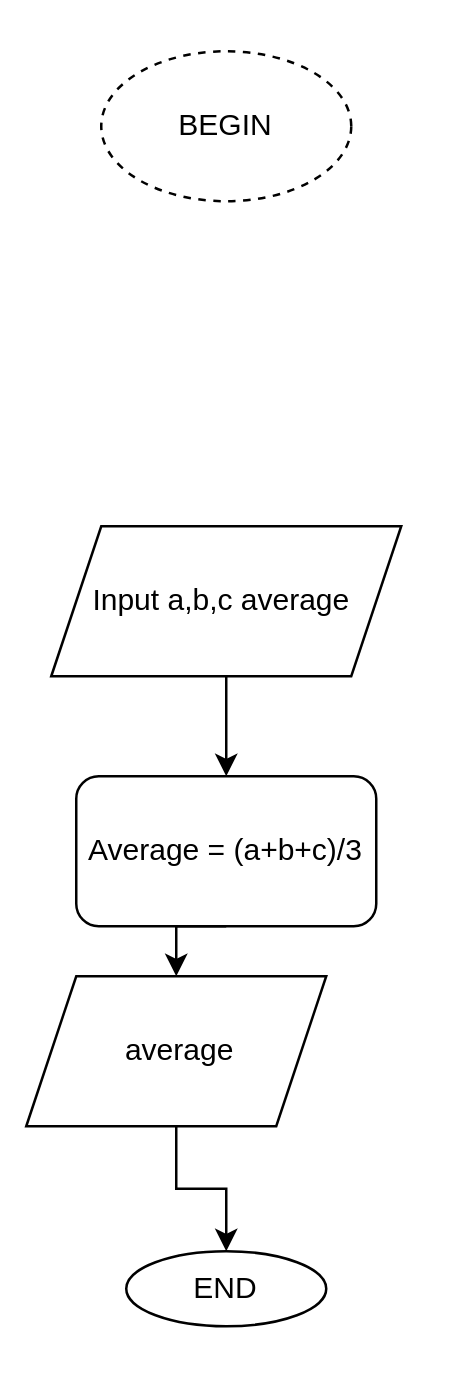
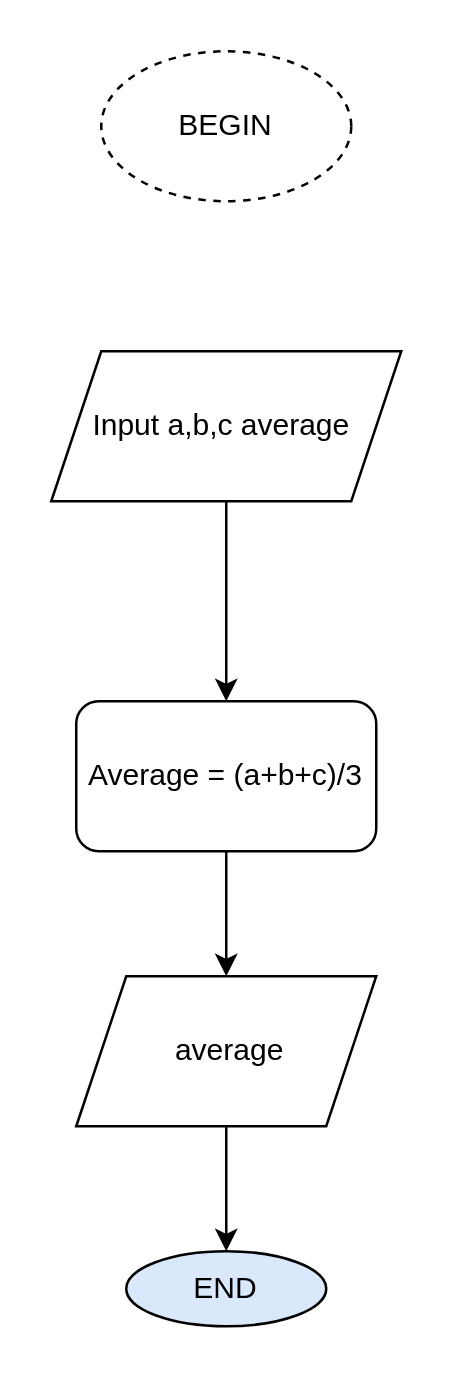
- <mxCell id="4" value="Input a,b,c average&amp;nbsp;" style="shape=parallelogram;perimeter=parallelogramPerimeter;whiteSpace=wrap;html=1;fixedSize=1;" parent="1" vertex="1"><mxGeometry x="20" y="210" width="140" height="60" as="geometry" /></mxCell>
+ <mxCell id="4" value="Input a,b,c average&amp;nbsp;" style="shape=parallelogram;perimeter=parallelogramPerimeter;whiteSpace=wrap;html=1;fixedSize=1;" parent="1" vertex="1"><mxGeometry x="20" y="140" width="140" height="60" as="geometry" /></mxCell>
- <mxCell id="6" value="Average = (a+b+c)/3" style="rounded=1;whiteSpace=wrap;html=1;" parent="1" vertex="1"><mxGeometry x="30" y="310" width="120" height="60" as="geometry" /></mxCell>
+ <mxCell id="6" value="Average = (a+b+c)/3" style="rounded=1;whiteSpace=wrap;html=1;" parent="1" vertex="1"><mxGeometry x="30" y="280" width="120" height="60" as="geometry" /></mxCell>
- <mxCell id="8" value="&amp;nbsp;average" style="shape=parallelogram;perimeter=parallelogramPerimeter;whiteSpace=wrap;html=1;fixedSize=1;" parent="1" vertex="1"><mxGeometry x="10" y="390" width="120" height="60" as="geometry" /></mxCell>
+ <mxCell id="8" value="&amp;nbsp;average" style="shape=parallelogram;perimeter=parallelogramPerimeter;whiteSpace=wrap;html=1;fixedSize=1;" parent="1" vertex="1"><mxGeometry x="30" y="390" width="120" height="60" as="geometry" /></mxCell>
- <mxCell id="9" value="END" style="ellipse;whiteSpace=wrap;html=1;" parent="1" vertex="1"><mxGeometry x="50" y="500" width="80" height="30" as="geometry" /></mxCell>
+ <mxCell id="9" value="END" style="ellipse;whiteSpace=wrap;html=1;fillColor=#dae8fc;" parent="1" vertex="1"><mxGeometry x="50" y="500" width="80" height="30" as="geometry" /></mxCell>
